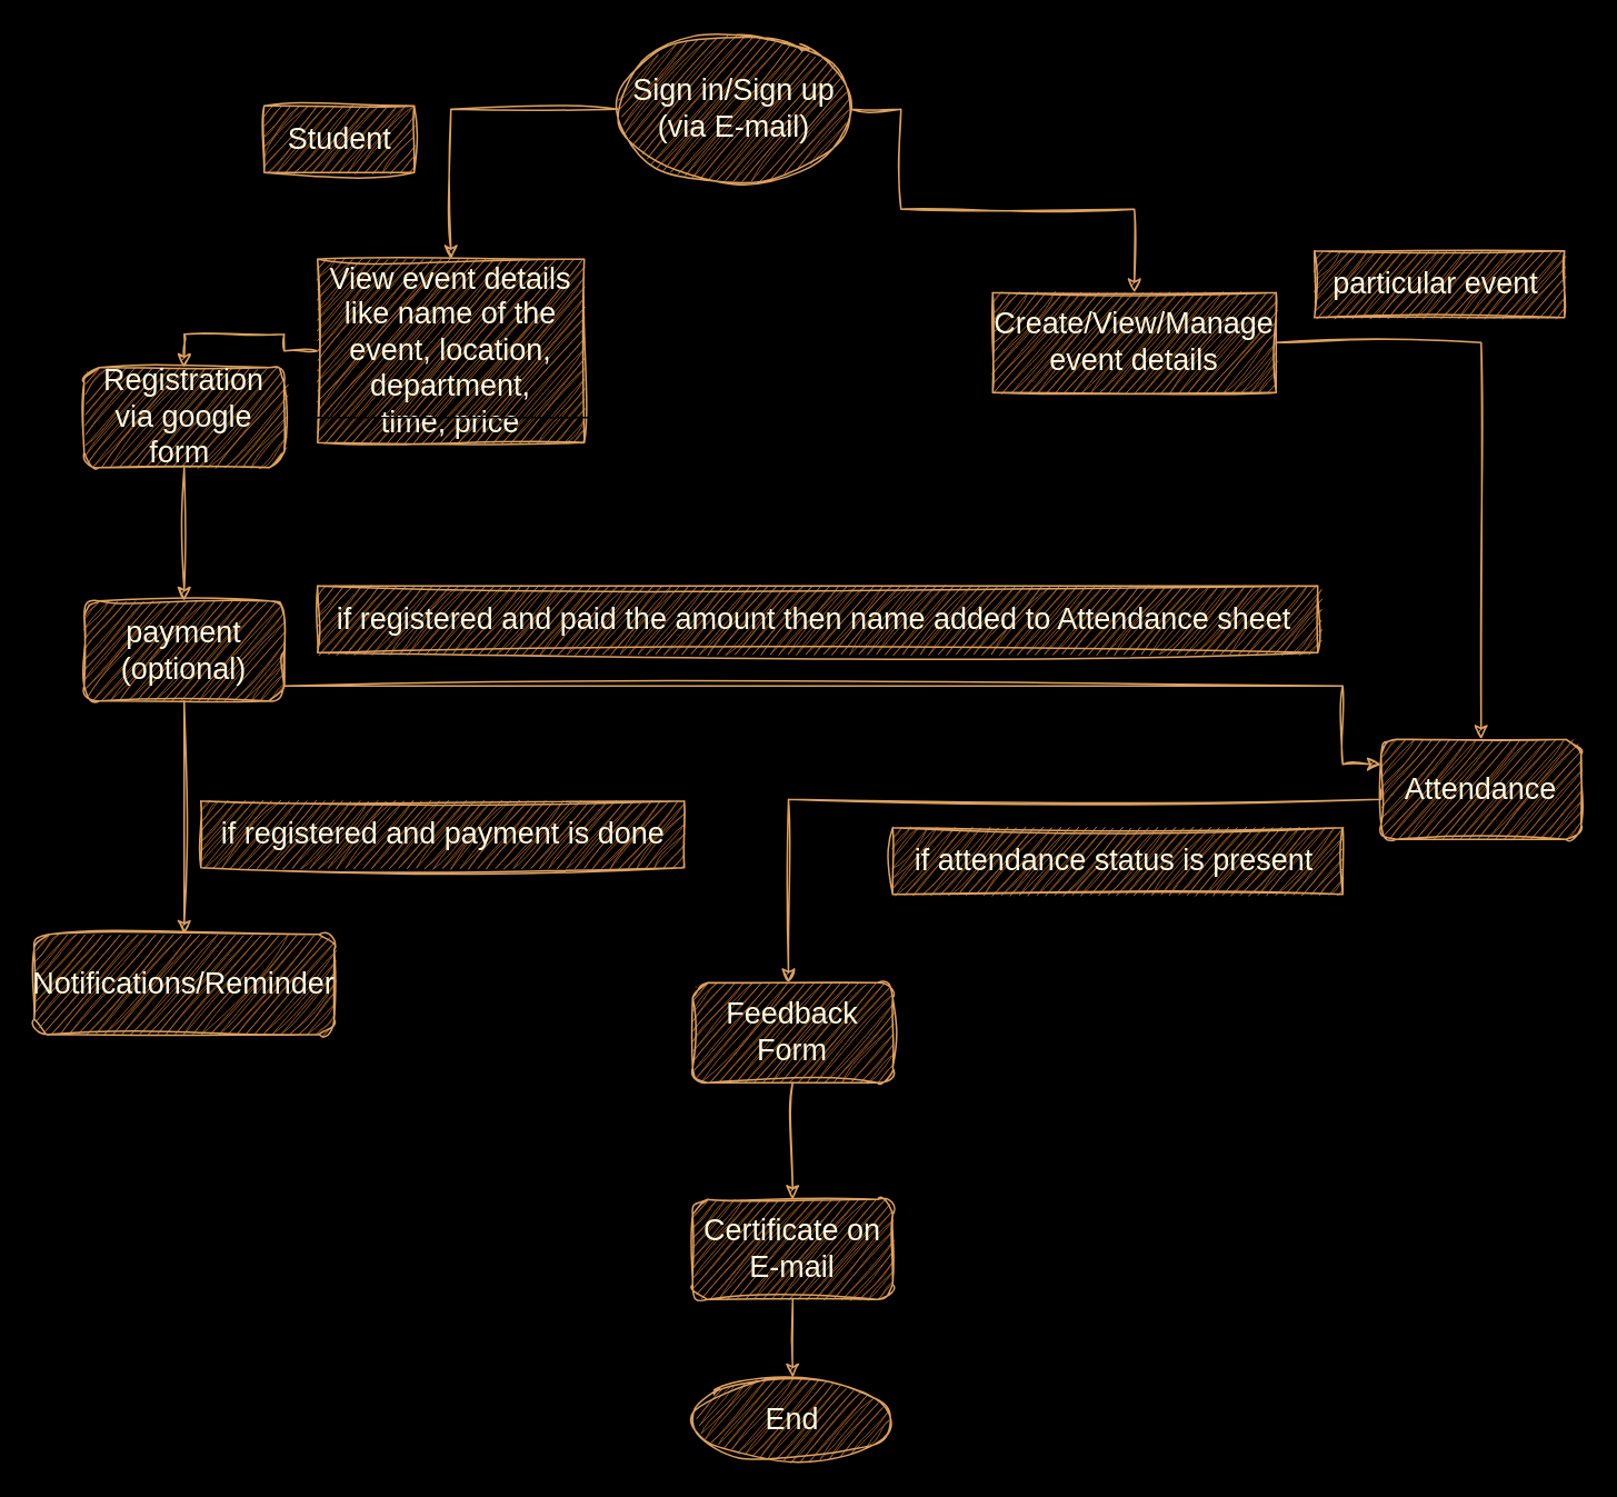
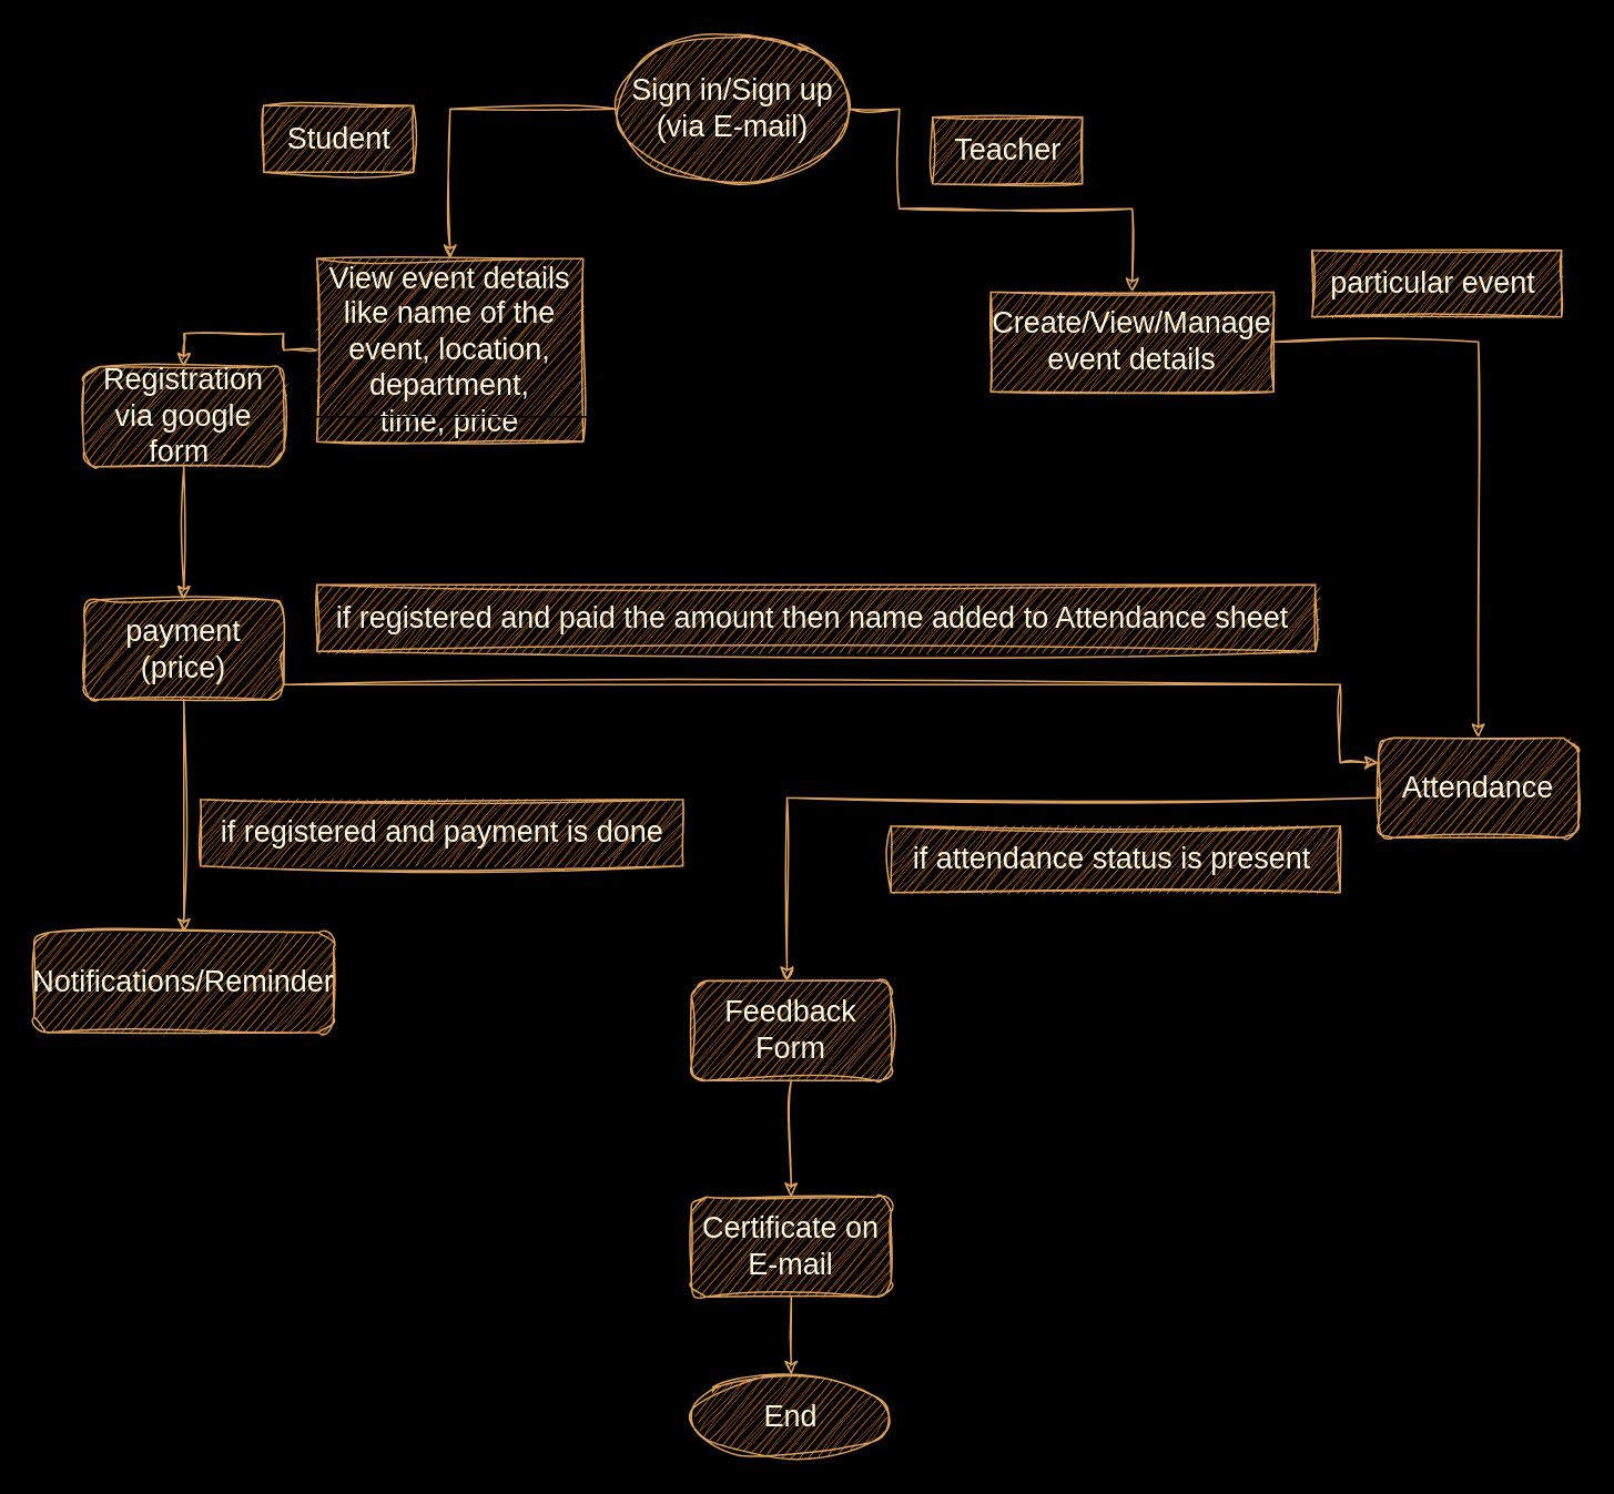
+ <mxCell id="10" value="Teacher" style="text;html=1;align=center;verticalAlign=middle;resizable=0;points=[];autosize=1;strokeColor=#DDA15E;fillColor=#BC6C25;sketch=1;curveFitting=1;jiggle=2;labelBackgroundColor=none;fontColor=#FEFAE0;fontSize=18;" vertex="1" parent="1"><mxGeometry x="560" y="70" width="90" height="40" as="geometry" /></mxCell>
- <mxCell id="15" value="payment (optional)" style="rounded=1;whiteSpace=wrap;html=1;fillColor=#BC6C25;strokeColor=#DDA15E;sketch=1;curveFitting=1;jiggle=2;labelBackgroundColor=none;fontColor=#FEFAE0;fontSize=18;" vertex="1" parent="1"><mxGeometry x="50" y="360" width="120" height="60" as="geometry" /></mxCell>
+ <mxCell id="15" value="payment (price)" style="rounded=1;whiteSpace=wrap;html=1;fillColor=#BC6C25;strokeColor=#DDA15E;sketch=1;curveFitting=1;jiggle=2;labelBackgroundColor=none;fontColor=#FEFAE0;fontSize=18;" vertex="1" parent="1"><mxGeometry x="50" y="360" width="120" height="60" as="geometry" /></mxCell>
